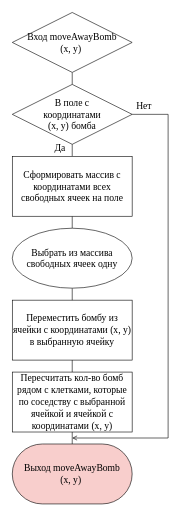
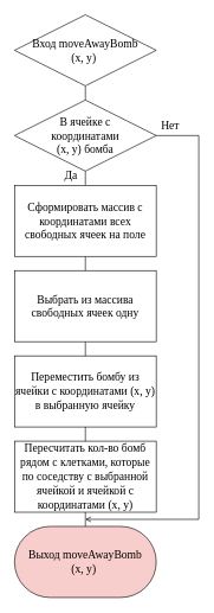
- <mxCell id="9" value="&lt;font face=&quot;Times New Roman&quot;&gt;&lt;span style=&quot;font-size: 16px;&quot;&gt;В поле с &lt;br&gt;координатами &lt;br&gt;(x, y) бомба&lt;/span&gt;&lt;/font&gt;" style="rhombus;whiteSpace=wrap;html=1;" vertex="1" parent="1"><mxGeometry x="20" y="140" width="200" height="100" as="geometry" /></mxCell>
+ <mxCell id="9" value="&lt;font face=&quot;Times New Roman&quot;&gt;&lt;span style=&quot;font-size: 16px;&quot;&gt;В ячейке с &lt;br&gt;координатами &lt;br&gt;(x, y) бомба&lt;/span&gt;&lt;/font&gt;" style="rhombus;whiteSpace=wrap;html=1;" vertex="1" parent="1"><mxGeometry x="20" y="140" width="200" height="100" as="geometry" /></mxCell>
- <mxCell id="15" value="&lt;span style=&quot;font-size: 16px;&quot;&gt;Выбрать из массива свободных ячеек одну&lt;/span&gt;" style="ellipse;whiteSpace=wrap;html=1;fontSize=14;fontFamily=Times New Roman;" vertex="1" parent="1"><mxGeometry x="20" y="380" width="200" height="100" as="geometry" /></mxCell>
+ <mxCell id="15" value="&lt;span style=&quot;font-size: 16px;&quot;&gt;Выбрать из массива свободных ячеек одну&lt;/span&gt;" style="rounded=0;whiteSpace=wrap;html=1;fontSize=14;fontFamily=Times New Roman;" vertex="1" parent="1"><mxGeometry x="20" y="380" width="200" height="100" as="geometry" /></mxCell>
